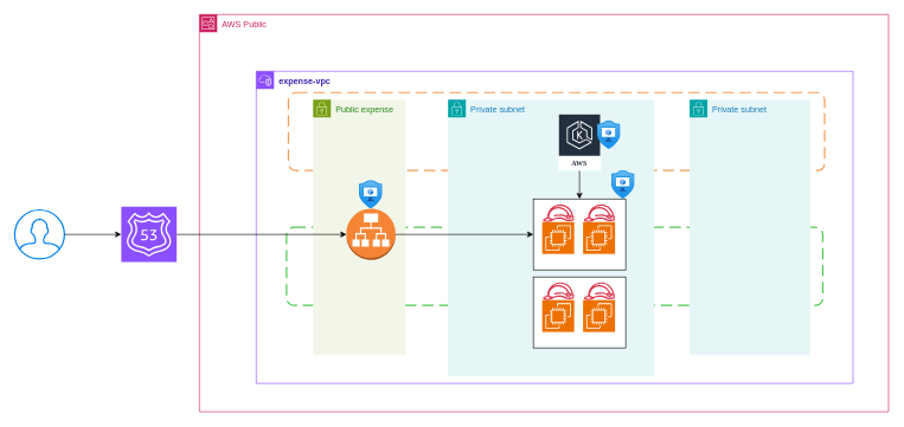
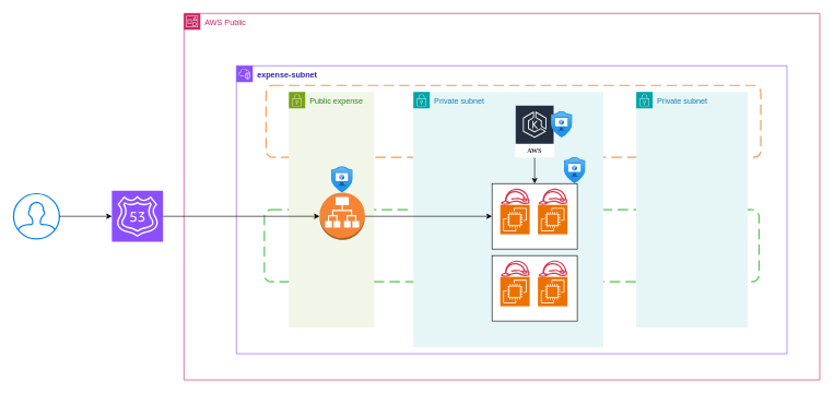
- <mxCell id="3" value="&lt;b&gt;&lt;font color=&quot;#3323af&quot;&gt;expense-vpc&lt;/font&gt;&lt;/b&gt;" style="points=[[0,0],[0.25,0],[0.5,0],[0.75,0],[1,0],[1,0.25],[1,0.5],[1,0.75],[1,1],[0.75,1],[0.5,1],[0.25,1],[0,1],[0,0.75],[0,0.5],[0,0.25]];outlineConnect=0;gradientColor=none;html=1;whiteSpace=wrap;fontSize=12;fontStyle=0;container=1;pointerEvents=0;collapsible=0;recursiveResize=0;shape=mxgraph.aws4.group;grIcon=mxgraph.aws4.group_vpc2;strokeColor=#8C4FFF;fillColor=none;verticalAlign=top;align=left;spacingLeft=30;fontColor=#AAB7B8;dashed=0;" parent="2" vertex="1"><mxGeometry x="80" y="80" width="840" height="440" as="geometry" /></mxCell>
+ <mxCell id="3" value="&lt;b&gt;&lt;font color=&quot;#3323af&quot;&gt;expense-subnet&lt;/font&gt;&lt;/b&gt;" style="points=[[0,0],[0.25,0],[0.5,0],[0.75,0],[1,0],[1,0.25],[1,0.5],[1,0.75],[1,1],[0.75,1],[0.5,1],[0.25,1],[0,1],[0,0.75],[0,0.5],[0,0.25]];outlineConnect=0;gradientColor=none;html=1;whiteSpace=wrap;fontSize=12;fontStyle=0;container=1;pointerEvents=0;collapsible=0;recursiveResize=0;shape=mxgraph.aws4.group;grIcon=mxgraph.aws4.group_vpc2;strokeColor=#8C4FFF;fillColor=none;verticalAlign=top;align=left;spacingLeft=30;fontColor=#AAB7B8;dashed=0;" parent="2" vertex="1"><mxGeometry x="80" y="80" width="840" height="440" as="geometry" /></mxCell>
